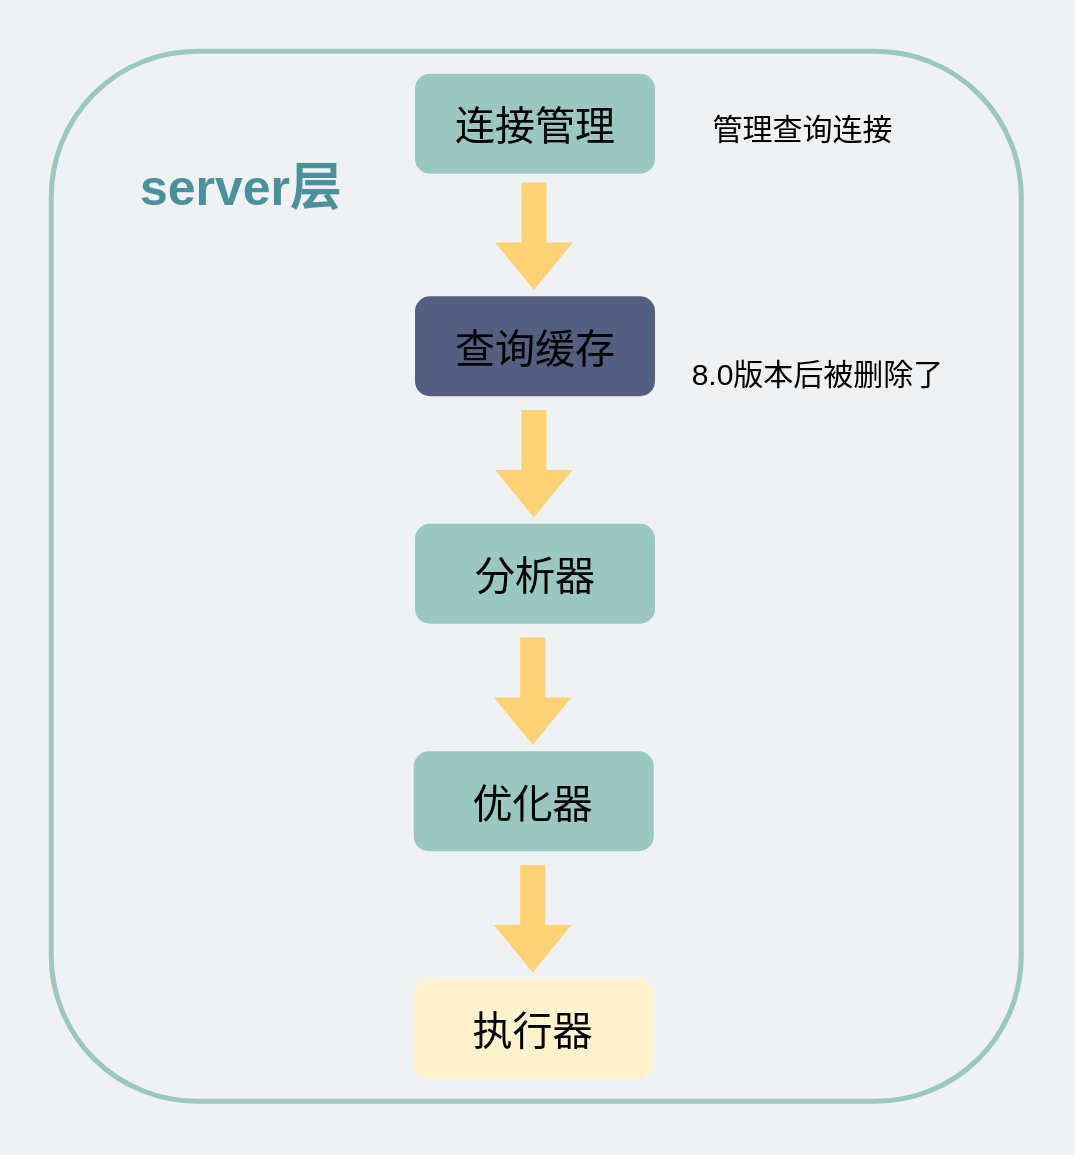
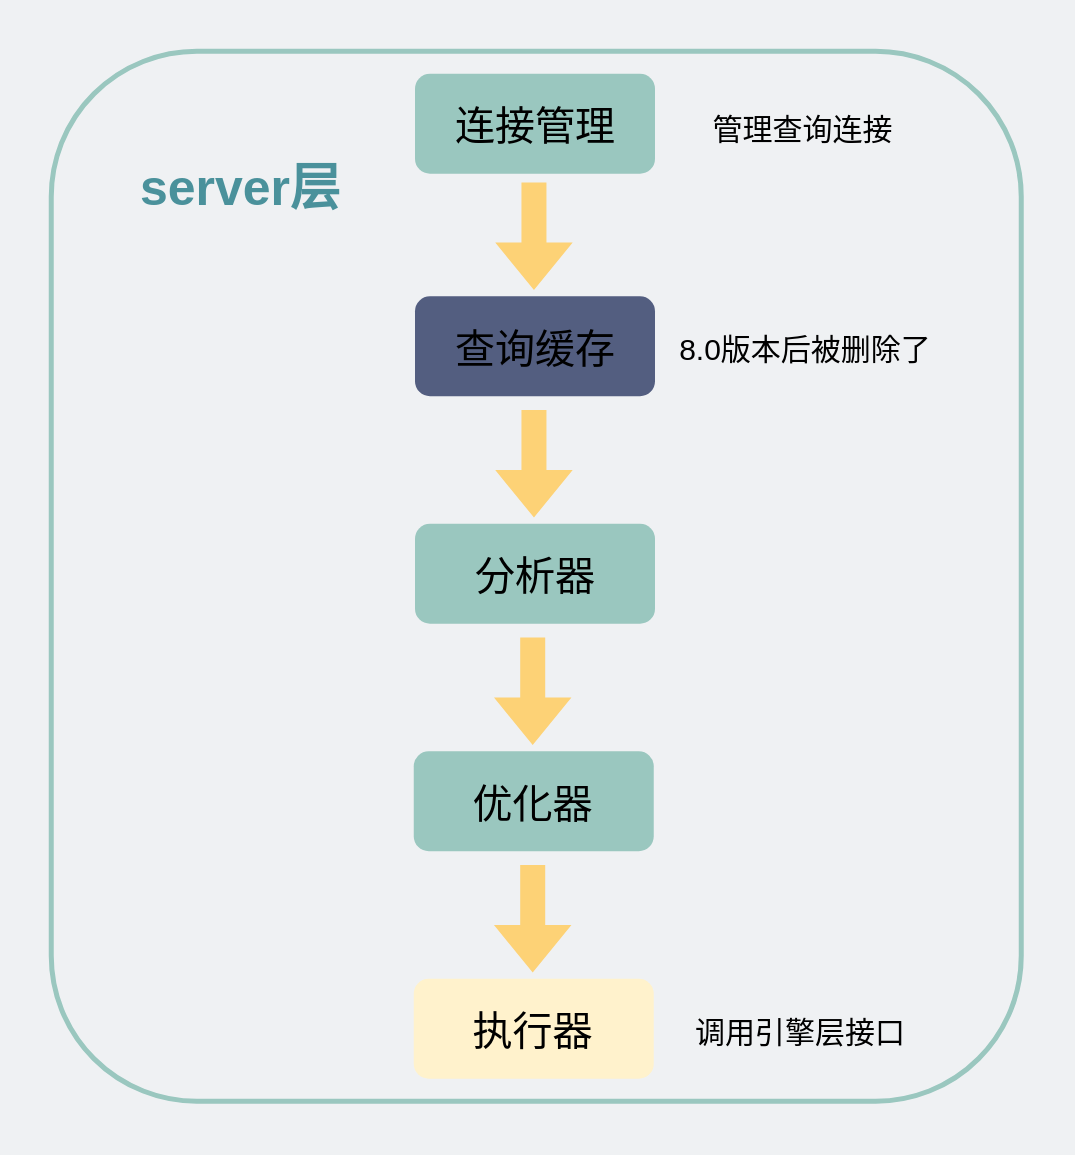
- <mxCell id="15" value="&lt;span style=&quot;font-size: 12px&quot;&gt;8.0版本后被删除了&lt;/span&gt;" style="text;html=1;strokeColor=none;fillColor=none;align=center;verticalAlign=middle;whiteSpace=wrap;rounded=0;fontSize=16;fontColor=#000000;" parent="1" vertex="1"><mxGeometry x="268" y="132.5" width="118" height="31" as="geometry" /></mxCell>
+ <mxCell id="15" value="&lt;span style=&quot;font-size: 12px&quot;&gt;8.0版本后被删除了&lt;/span&gt;" style="text;html=1;strokeColor=none;fillColor=none;align=center;verticalAlign=middle;whiteSpace=wrap;rounded=0;fontSize=16;fontColor=#000000;" parent="1" vertex="1"><mxGeometry x="263" y="122.5" width="118" height="31" as="geometry" /></mxCell>
+ <mxCell id="12" value="&lt;font style=&quot;font-size: 12px&quot;&gt;调用引擎层接口&lt;/font&gt;" style="text;html=1;strokeColor=none;fillColor=none;align=center;verticalAlign=middle;whiteSpace=wrap;rounded=0;fontSize=16;fontColor=#000000;" parent="1" vertex="1"><mxGeometry x="261" y="395.5" width="118" height="31" as="geometry" /></mxCell>
